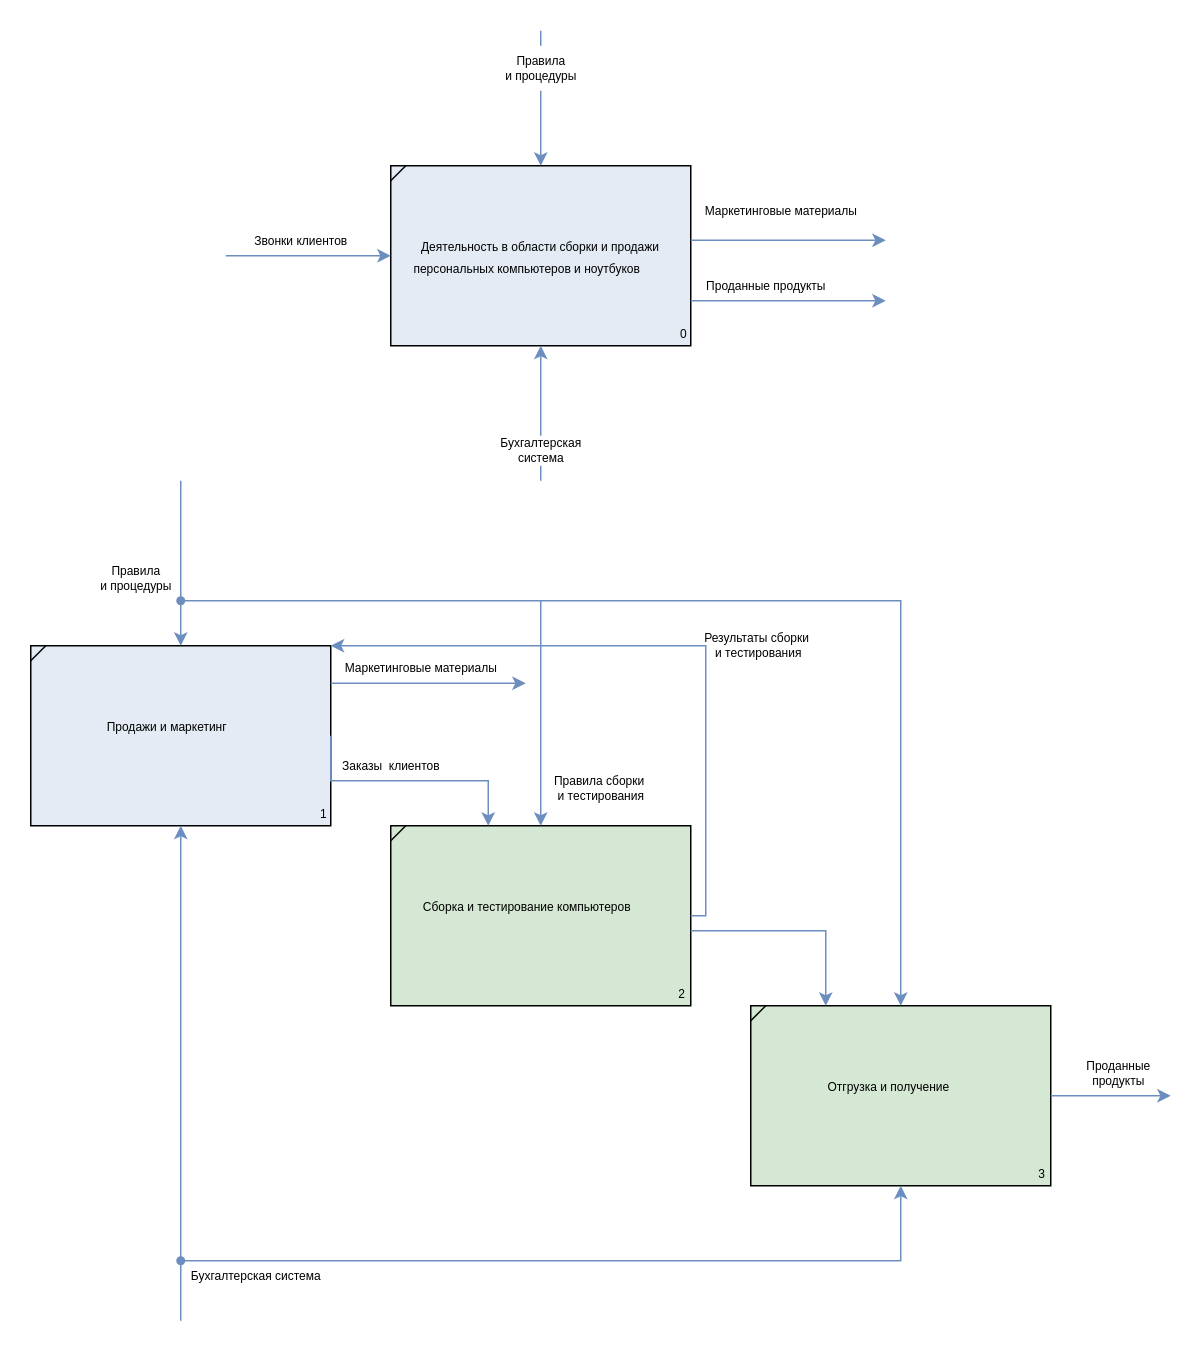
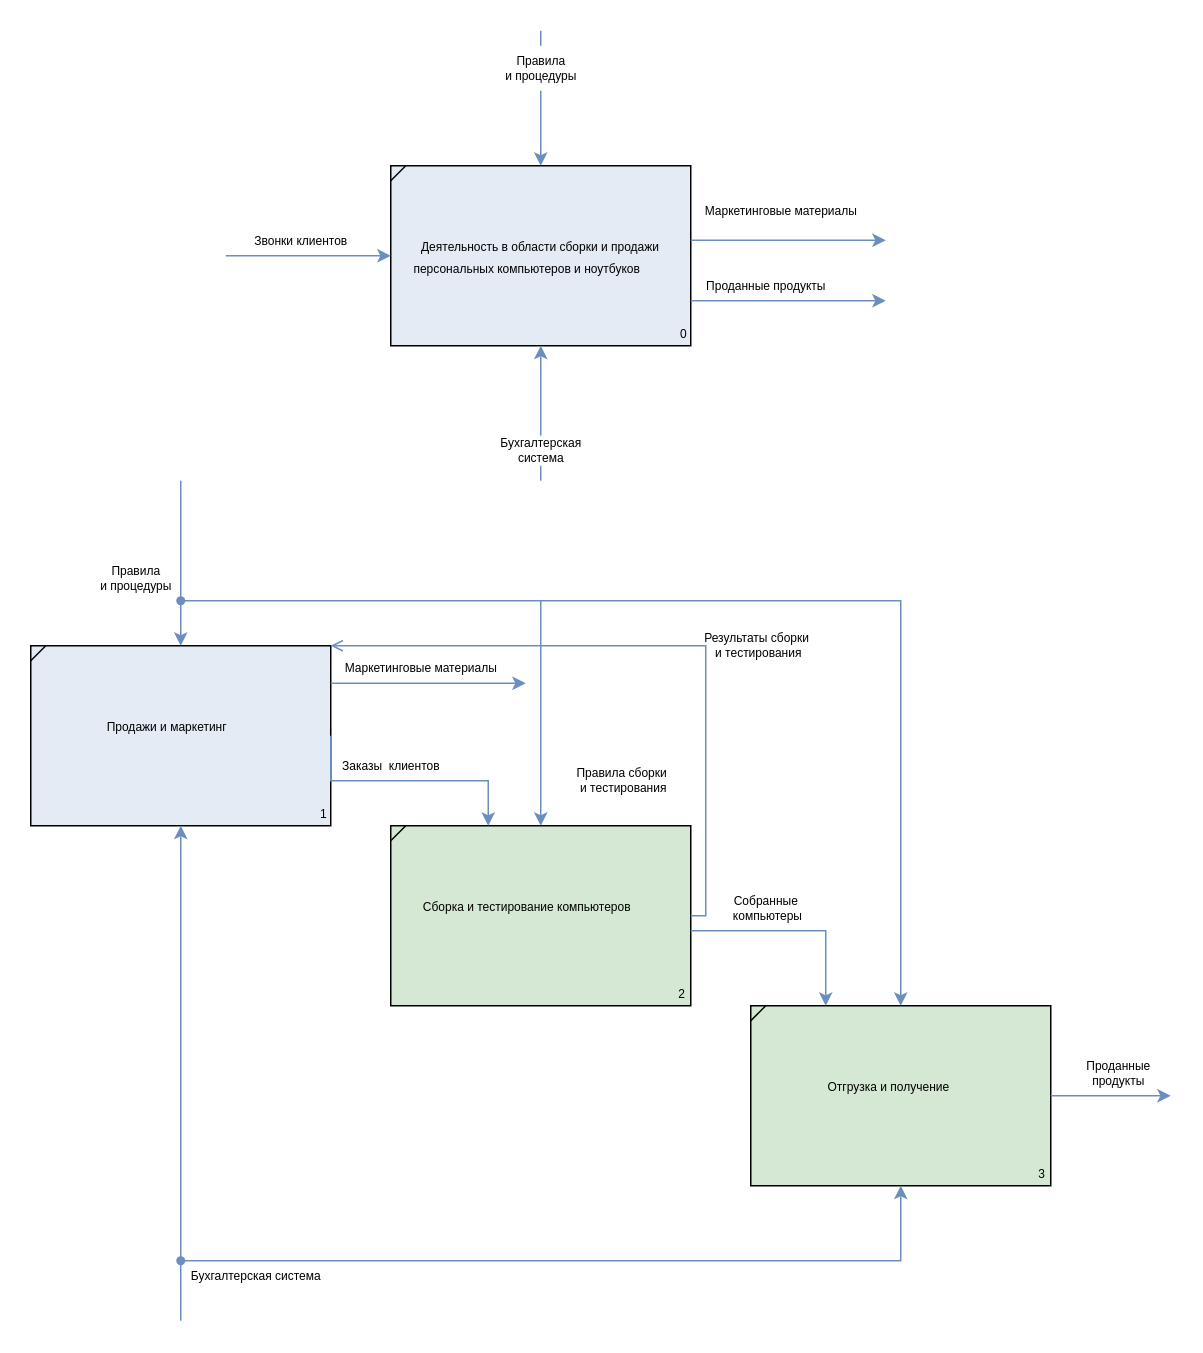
- <mxCell id="31" value="" style="edgeStyle=elbowEdgeStyle;elbow=horizontal;endArrow=classic;html=1;rounded=0;fontSize=8;fillColor=#dae8fc;strokeColor=#6c8ebf;" edge="1" parent="1" source="11" target="10"><mxGeometry width="50" height="50" relative="1" as="geometry"><mxPoint x="460" y="590" as="sourcePoint" /><mxPoint x="270" y="390" as="targetPoint" /><Array as="points"><mxPoint x="470" y="430" /><mxPoint x="390" y="380" /><mxPoint x="190" y="390" /><mxPoint x="220" y="380" /><mxPoint x="400" y="380" /><mxPoint x="440" y="570" /><mxPoint x="410" y="440" /><mxPoint x="500" y="540" /><mxPoint x="420" y="370" /><mxPoint x="310" y="390" /><mxPoint x="440" y="430" /><mxPoint x="510" y="480" /></Array></mxGeometry></mxCell>
+ <mxCell id="31" value="" style="edgeStyle=elbowEdgeStyle;elbow=horizontal;endArrow=open;html=1;rounded=0;fontSize=8;fillColor=#dae8fc;strokeColor=#6c8ebf;" edge="1" parent="1" source="11" target="10"><mxGeometry width="50" height="50" relative="1" as="geometry"><mxPoint x="460" y="590" as="sourcePoint" /><mxPoint x="270" y="390" as="targetPoint" /><Array as="points"><mxPoint x="470" y="430" /><mxPoint x="390" y="380" /><mxPoint x="190" y="390" /><mxPoint x="220" y="380" /><mxPoint x="400" y="380" /><mxPoint x="440" y="570" /><mxPoint x="410" y="440" /><mxPoint x="500" y="540" /><mxPoint x="420" y="370" /><mxPoint x="310" y="390" /><mxPoint x="440" y="430" /><mxPoint x="510" y="480" /></Array></mxGeometry></mxCell>
- <mxCell id="29" value="Правила сборки&amp;nbsp;&lt;br&gt;и тестирования" style="text;html=1;align=center;verticalAlign=middle;resizable=0;points=[];autosize=1;strokeColor=none;fillColor=none;fontSize=8;" vertex="1" parent="1"><mxGeometry x="360" y="510" width="80" height="30" as="geometry" /></mxCell>
+ <mxCell id="29" value="Правила сборки&amp;nbsp;&lt;br&gt;и тестирования" style="text;html=1;align=center;verticalAlign=middle;resizable=0;points=[];autosize=1;strokeColor=none;fillColor=none;fontSize=8;" vertex="1" parent="1"><mxGeometry x="375" y="505" width="80" height="30" as="geometry" /></mxCell>
+ <mxCell id="22" value="Собранные&lt;br&gt;&amp;nbsp;компьютеры" style="text;html=1;align=center;verticalAlign=middle;resizable=0;points=[];autosize=1;strokeColor=none;fillColor=none;fontSize=8;" vertex="1" parent="1"><mxGeometry x="480" y="590" width="60" height="30" as="geometry" /></mxCell>
